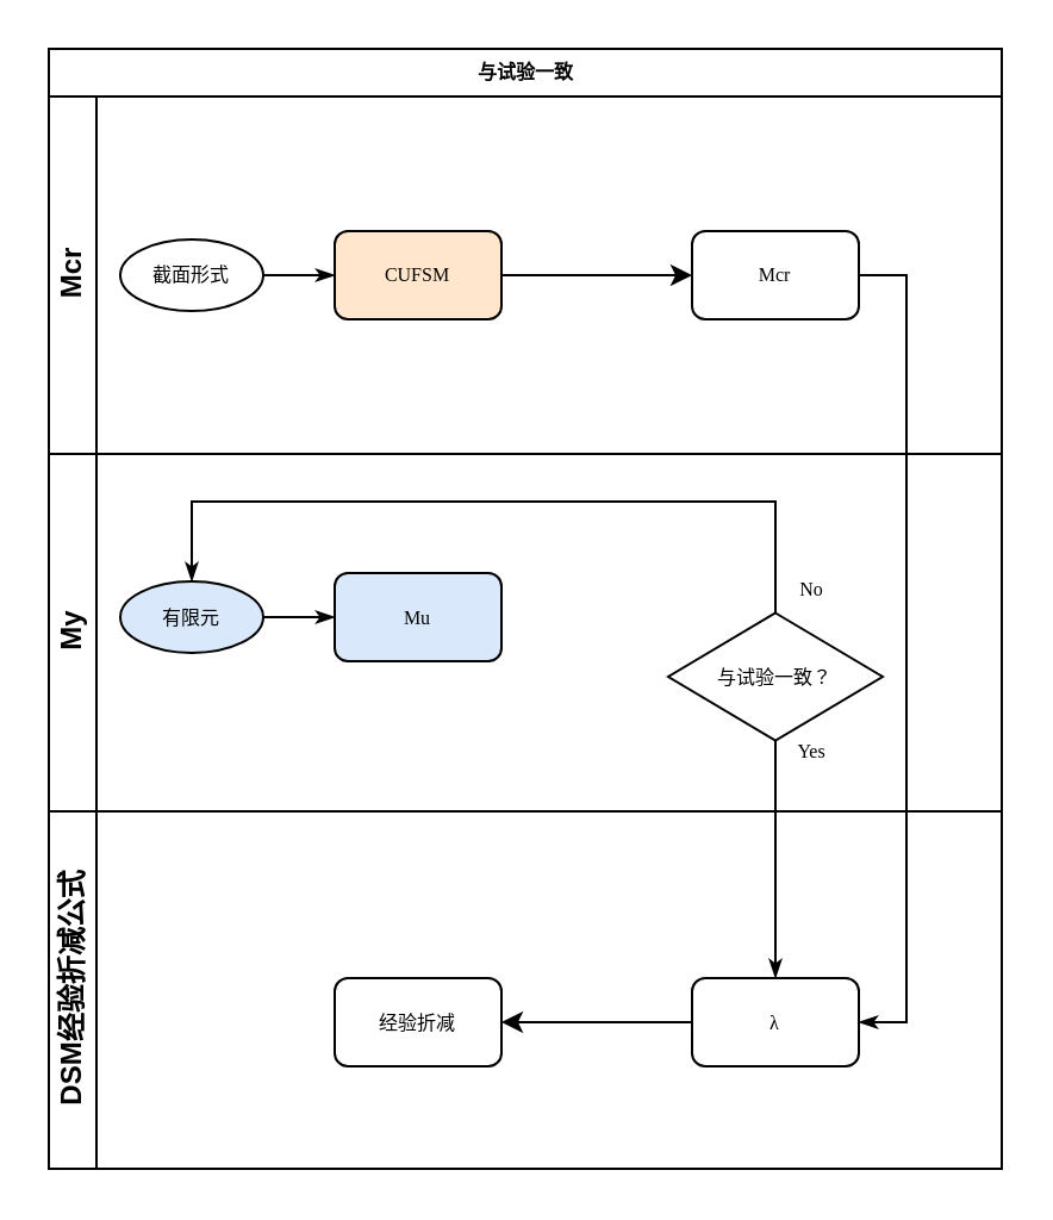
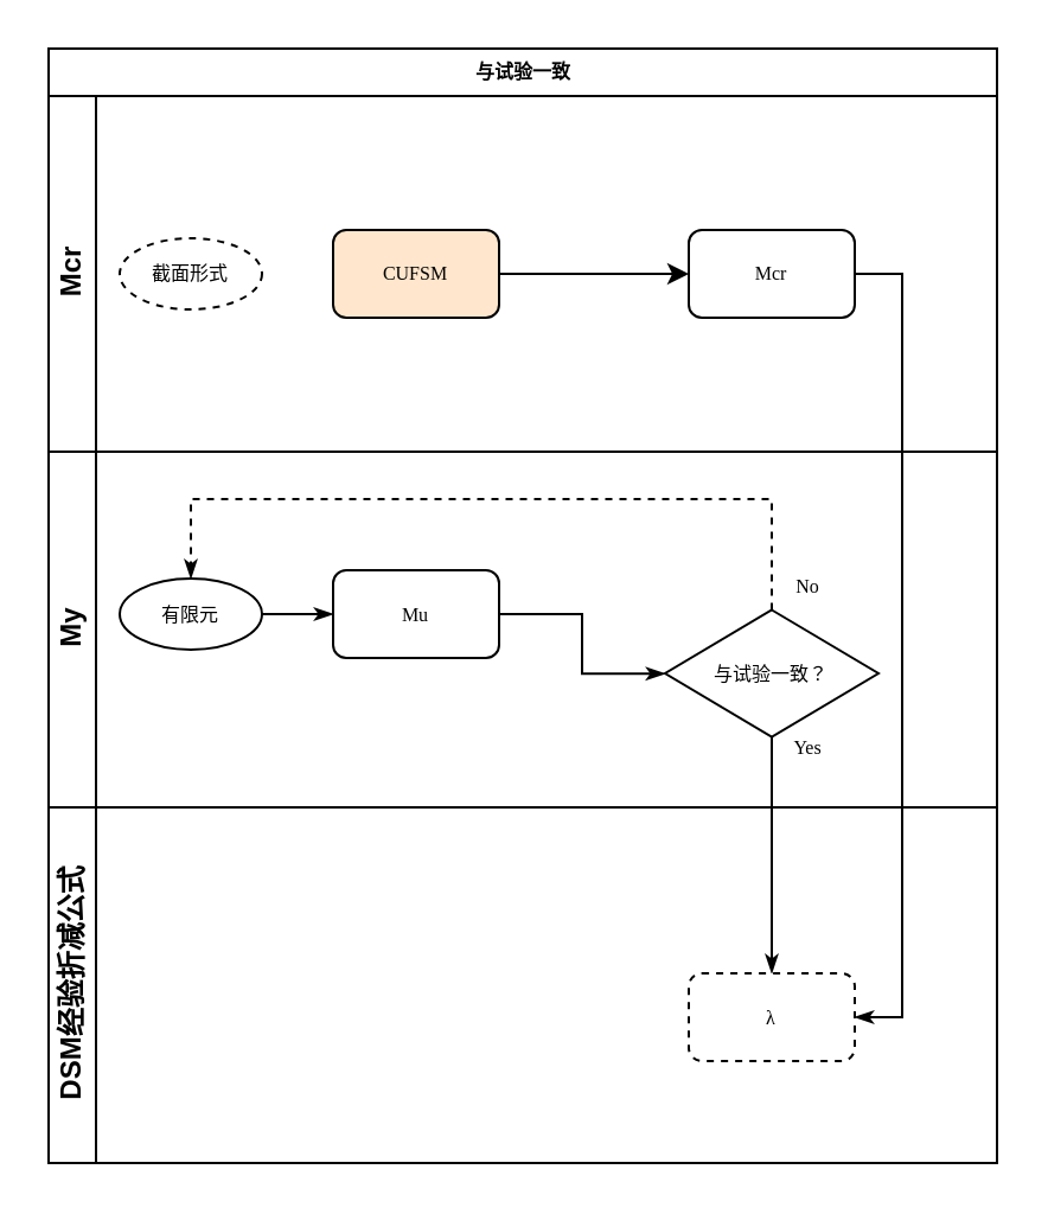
- <mxCell id="5" value="截面形式" style="ellipse;whiteSpace=wrap;html=1;rounded=0;shadow=0;labelBackgroundColor=none;strokeWidth=1;fontFamily=Verdana;fontSize=8;align=center;" parent="3" vertex="1"><mxGeometry x="30" y="60" width="60" height="30" as="geometry" /></mxCell>
+ <mxCell id="5" value="截面形式" style="ellipse;whiteSpace=wrap;html=1;rounded=0;shadow=0;labelBackgroundColor=none;strokeWidth=1;fontFamily=Verdana;fontSize=8;align=center;dashed=1;" parent="3" vertex="1"><mxGeometry x="30" y="60" width="60" height="30" as="geometry" /></mxCell>
- <mxCell id="4" style="edgeStyle=orthogonalEdgeStyle;rounded=0;html=1;labelBackgroundColor=none;startArrow=none;startFill=0;startSize=5;endArrow=classicThin;endFill=1;endSize=5;jettySize=auto;orthogonalLoop=1;strokeWidth=1;fontFamily=Verdana;fontSize=8" parent="3" source="5" target="7" edge="1"><mxGeometry relative="1" as="geometry" /></mxCell>
- <mxCell id="15" value="No" style="edgeStyle=orthogonalEdgeStyle;rounded=0;html=1;labelBackgroundColor=none;startArrow=none;startFill=0;startSize=5;endArrow=classicThin;endFill=1;endSize=5;jettySize=auto;orthogonalLoop=1;strokeWidth=1;fontFamily=Verdana;fontSize=8;entryX=0.5;entryY=0;entryDx=0;entryDy=0;exitX=0.5;exitY=0;exitDx=0;exitDy=0;exitPerimeter=0;" parent="9" source="12" target="14" edge="1"><mxGeometry x="-0.936" y="-15" relative="1" as="geometry"><mxPoint as="offset" /><mxPoint x="265" y="-56.5" as="targetPoint" /><Array as="points"><mxPoint x="305" y="20" /><mxPoint x="60" y="20" /></Array></mxGeometry></mxCell>
+ <mxCell id="15" value="No" style="edgeStyle=orthogonalEdgeStyle;rounded=0;html=1;labelBackgroundColor=none;startArrow=none;startFill=0;startSize=5;endArrow=classicThin;endFill=1;endSize=5;jettySize=auto;orthogonalLoop=1;strokeWidth=1;fontFamily=Verdana;fontSize=8;entryX=0.5;entryY=0;entryDx=0;entryDy=0;exitX=0.5;exitY=0;exitDx=0;exitDy=0;exitPerimeter=0;dashed=1;" parent="9" source="12" target="14" edge="1"><mxGeometry x="-0.936" y="-15" relative="1" as="geometry"><mxPoint as="offset" /><mxPoint x="265" y="-56.5" as="targetPoint" /><Array as="points"><mxPoint x="305" y="20" /><mxPoint x="60" y="20" /></Array></mxGeometry></mxCell>
- <mxCell id="14" value="有限元" style="ellipse;whiteSpace=wrap;html=1;rounded=0;shadow=0;labelBackgroundColor=none;strokeWidth=1;fontFamily=Verdana;fontSize=8;align=center;fillColor=#dae8fc;" vertex="1" parent="9"><mxGeometry x="30" y="53.5" width="60" height="30" as="geometry" /></mxCell>
+ <mxCell id="14" value="有限元" style="ellipse;whiteSpace=wrap;html=1;rounded=0;shadow=0;labelBackgroundColor=none;strokeWidth=1;fontFamily=Verdana;fontSize=8;align=center;" vertex="1" parent="9"><mxGeometry x="30" y="53.5" width="60" height="30" as="geometry" /></mxCell>
- <mxCell id="11" value="Mu" style="rounded=1;whiteSpace=wrap;html=1;shadow=0;labelBackgroundColor=none;strokeWidth=1;fontFamily=Verdana;fontSize=8;align=center;fillColor=#dae8fc;" parent="9" vertex="1"><mxGeometry x="120" y="50.0" width="70" height="37" as="geometry" /></mxCell>
+ <mxCell id="11" value="Mu" style="rounded=1;whiteSpace=wrap;html=1;shadow=0;labelBackgroundColor=none;strokeWidth=1;fontFamily=Verdana;fontSize=8;align=center;" parent="9" vertex="1"><mxGeometry x="120" y="50.0" width="70" height="37" as="geometry" /></mxCell>
+ <mxCell id="10" style="edgeStyle=orthogonalEdgeStyle;rounded=0;html=1;labelBackgroundColor=none;startArrow=none;startFill=0;startSize=5;endArrow=classicThin;endFill=1;endSize=5;jettySize=auto;orthogonalLoop=1;strokeWidth=1;fontFamily=Verdana;fontSize=8" parent="9" source="11" target="12" edge="1"><mxGeometry relative="1" as="geometry" /></mxCell>
- <mxCell id="21" value="经验折减" style="rounded=1;whiteSpace=wrap;html=1;shadow=0;labelBackgroundColor=none;strokeWidth=1;fontFamily=Verdana;fontSize=8;align=center;" vertex="1" parent="18"><mxGeometry x="120" y="70" width="70" height="37" as="geometry" /></mxCell>
- <mxCell id="19" value="" style="edgeStyle=orthogonalEdgeStyle;rounded=0;orthogonalLoop=1;jettySize=auto;html=1;" edge="1" parent="18" source="20" target="21"><mxGeometry relative="1" as="geometry" /></mxCell>
- <mxCell id="20" value="λ" style="rounded=1;whiteSpace=wrap;html=1;shadow=0;labelBackgroundColor=none;strokeWidth=1;fontFamily=Verdana;fontSize=8;align=center;" vertex="1" parent="18"><mxGeometry x="270" y="70" width="70" height="37" as="geometry" /></mxCell>
+ <mxCell id="20" value="λ" style="rounded=1;whiteSpace=wrap;html=1;shadow=0;labelBackgroundColor=none;strokeWidth=1;fontFamily=Verdana;fontSize=8;align=center;dashed=1;" vertex="1" parent="18"><mxGeometry x="270" y="70" width="70" height="37" as="geometry" /></mxCell>
